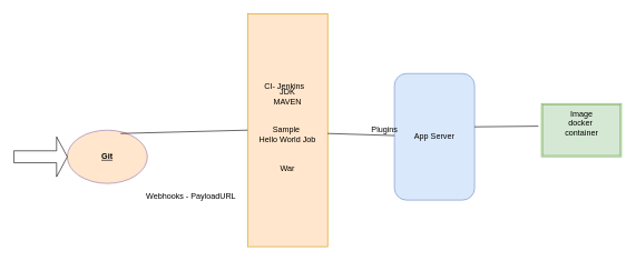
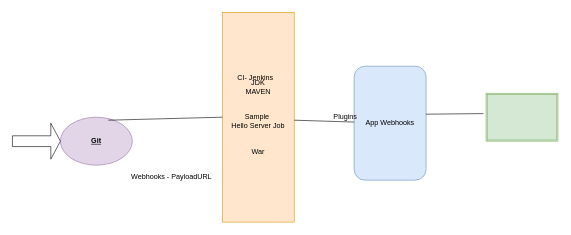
- <mxCell id="13" value="Image&lt;br&gt;docker&amp;nbsp;&lt;br&gt;container" style="text;html=1;resizable=0;autosize=1;align=center;verticalAlign=middle;points=[];fillColor=none;strokeColor=none;rounded=0;" vertex="1" parent="1"><mxGeometry x="840" y="160" width="60" height="50" as="geometry" /></mxCell>
- <mxCell id="2" value="JDK&lt;br&gt;MAVEN&lt;br&gt;&lt;br&gt;&lt;br&gt;Sample&amp;nbsp;&lt;br&gt;Hello World Job&lt;br&gt;&lt;br&gt;&lt;br&gt;War" style="rounded=0;whiteSpace=wrap;html=1;fillColor=#ffe6cc;strokeColor=#d79b00;" vertex="1" parent="1"><mxGeometry x="370" y="20" width="120" height="350" as="geometry" /></mxCell>
+ <mxCell id="2" value="JDK&lt;br&gt;MAVEN&lt;br&gt;&lt;br&gt;&lt;br&gt;Sample&amp;nbsp;&lt;br&gt;Hello Server Job&lt;br&gt;&lt;br&gt;&lt;br&gt;War" style="rounded=0;whiteSpace=wrap;html=1;fillColor=#ffe6cc;strokeColor=#d79b00;" vertex="1" parent="1"><mxGeometry x="370" y="20" width="120" height="350" as="geometry" /></mxCell>
- <mxCell id="5" value="App Server" style="rounded=1;whiteSpace=wrap;html=1;fillColor=#dae8fc;strokeColor=#6c8ebf;" vertex="1" parent="1"><mxGeometry x="590" y="110" width="120" height="190" as="geometry" /></mxCell>
+ <mxCell id="5" value="App Webhooks" style="rounded=1;whiteSpace=wrap;html=1;fillColor=#dae8fc;strokeColor=#6c8ebf;" vertex="1" parent="1"><mxGeometry x="590" y="110" width="120" height="190" as="geometry" /></mxCell>
- <mxCell id="3" value="Git" style="ellipse;whiteSpace=wrap;html=1;fontStyle=5;fillColor=#ffe6cc;strokeColor=#9673a6;" vertex="1" parent="1"><mxGeometry x="100" y="195" width="120" height="80" as="geometry" /></mxCell>
+ <mxCell id="3" value="Git" style="ellipse;whiteSpace=wrap;html=1;fontStyle=5;fillColor=#e1d5e7;strokeColor=#9673a6;" vertex="1" parent="1"><mxGeometry x="100" y="195" width="120" height="80" as="geometry" /></mxCell>
